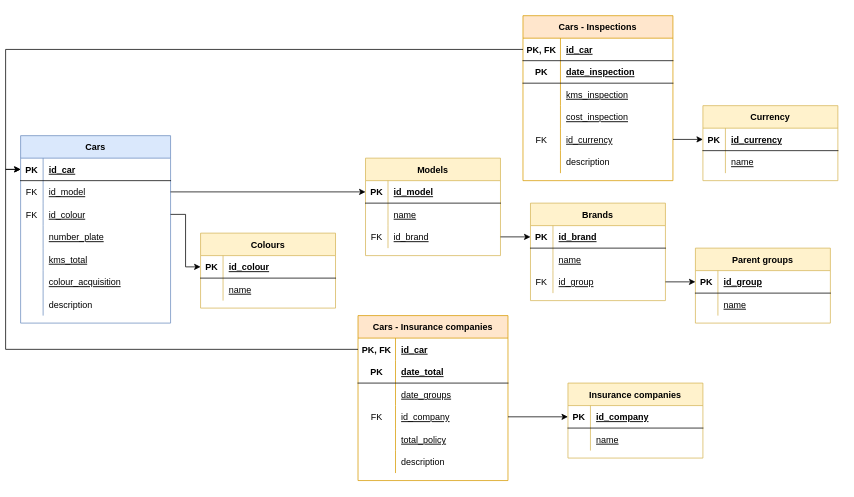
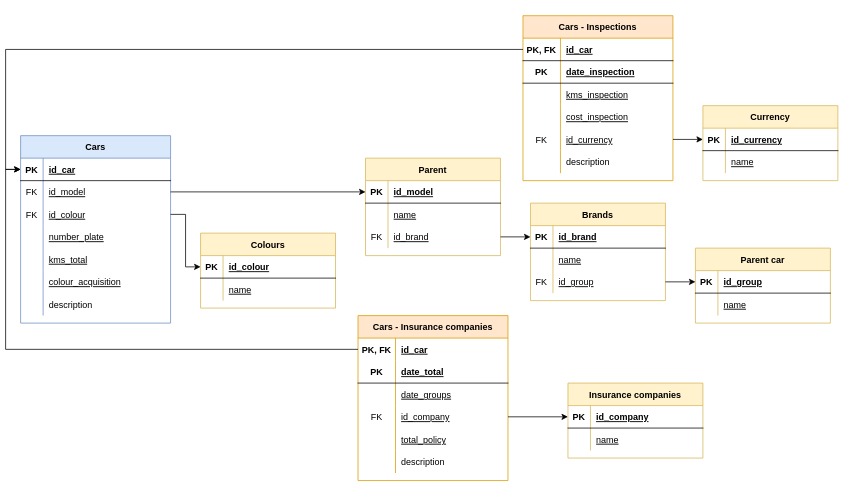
- <mxCell id="41" value="Models" style="shape=table;startSize=30;container=1;collapsible=1;childLayout=tableLayout;fixedRows=1;rowLines=0;fontStyle=1;align=center;resizeLast=1;fontSize=12;fillColor=#fff2cc;strokeColor=#d6b656;" vertex="1" parent="1"><mxGeometry x="480" y="210" width="180" height="130" as="geometry" /></mxCell>
+ <mxCell id="41" value="Parent" style="shape=table;startSize=30;container=1;collapsible=1;childLayout=tableLayout;fixedRows=1;rowLines=0;fontStyle=1;align=center;resizeLast=1;fontSize=12;fillColor=#fff2cc;strokeColor=#d6b656;" vertex="1" parent="1"><mxGeometry x="480" y="210" width="180" height="130" as="geometry" /></mxCell>
- <mxCell id="24" value="Parent groups" style="shape=table;startSize=30;container=1;collapsible=1;childLayout=tableLayout;fixedRows=1;rowLines=0;fontStyle=1;align=center;resizeLast=1;fontSize=12;fillColor=#fff2cc;strokeColor=#d6b656;" vertex="1" parent="1"><mxGeometry x="920" y="330" width="180" height="100" as="geometry" /></mxCell>
+ <mxCell id="24" value="Parent car" style="shape=table;startSize=30;container=1;collapsible=1;childLayout=tableLayout;fixedRows=1;rowLines=0;fontStyle=1;align=center;resizeLast=1;fontSize=12;fillColor=#fff2cc;strokeColor=#d6b656;" vertex="1" parent="1"><mxGeometry x="920" y="330" width="180" height="100" as="geometry" /></mxCell>
